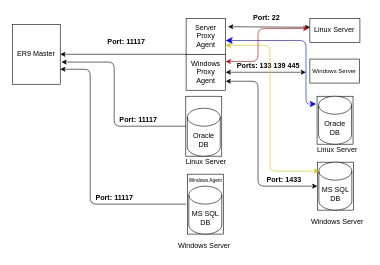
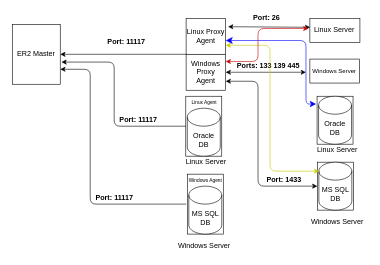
- <mxCell id="26" value="&lt;b&gt;Port: 22&lt;/b&gt;" style="text;html=1;align=center;verticalAlign=middle;resizable=0;points=[];autosize=1;" vertex="1" parent="1"><mxGeometry x="414" y="20" width="60" height="20" as="geometry" /></mxCell>
+ <mxCell id="26" value="&lt;b&gt;Port: 26&lt;/b&gt;" style="text;html=1;align=center;verticalAlign=middle;resizable=0;points=[];autosize=1;" vertex="1" parent="1"><mxGeometry x="414" y="20" width="60" height="20" as="geometry" /></mxCell>
- <mxCell id="6" value="Server Proxy Agent" style="rounded=0;whiteSpace=wrap;html=1;sketch=0;" vertex="1" parent="1"><mxGeometry x="310" y="30" width="66" height="60" as="geometry" /></mxCell>
+ <mxCell id="6" value="Linux Proxy Agent" style="rounded=0;whiteSpace=wrap;html=1;sketch=0;" vertex="1" parent="1"><mxGeometry x="310" y="30" width="66" height="60" as="geometry" /></mxCell>
- <mxCell id="4" value="ER9 Master" style="rounded=0;whiteSpace=wrap;html=1;" vertex="1" parent="1"><mxGeometry x="20" y="40" width="80" height="100" as="geometry" /></mxCell>
+ <mxCell id="4" value="ER2 Master" style="rounded=0;whiteSpace=wrap;html=1;" vertex="1" parent="1"><mxGeometry x="20" y="40" width="80" height="100" as="geometry" /></mxCell>
+ <mxCell id="12" value="&lt;font style=&quot;font-size: 8px&quot;&gt;Linux Agent&lt;/font&gt;" style="text;html=1;align=center;verticalAlign=middle;resizable=0;points=[];autosize=1;" vertex="1" parent="1"><mxGeometry x="310" y="160" width="60" height="20" as="geometry" /></mxCell>
